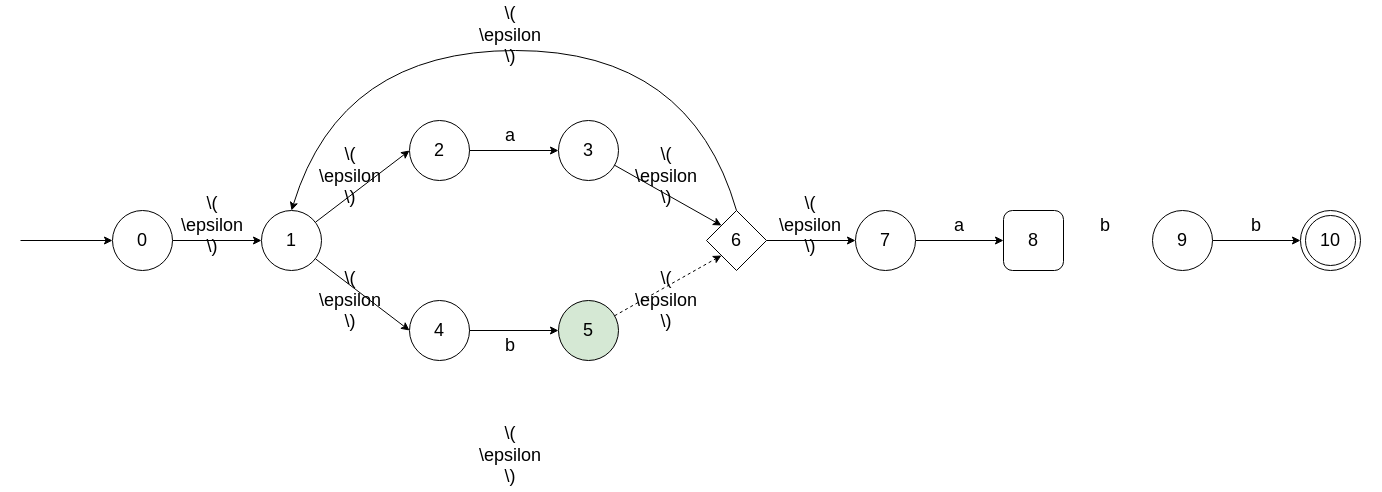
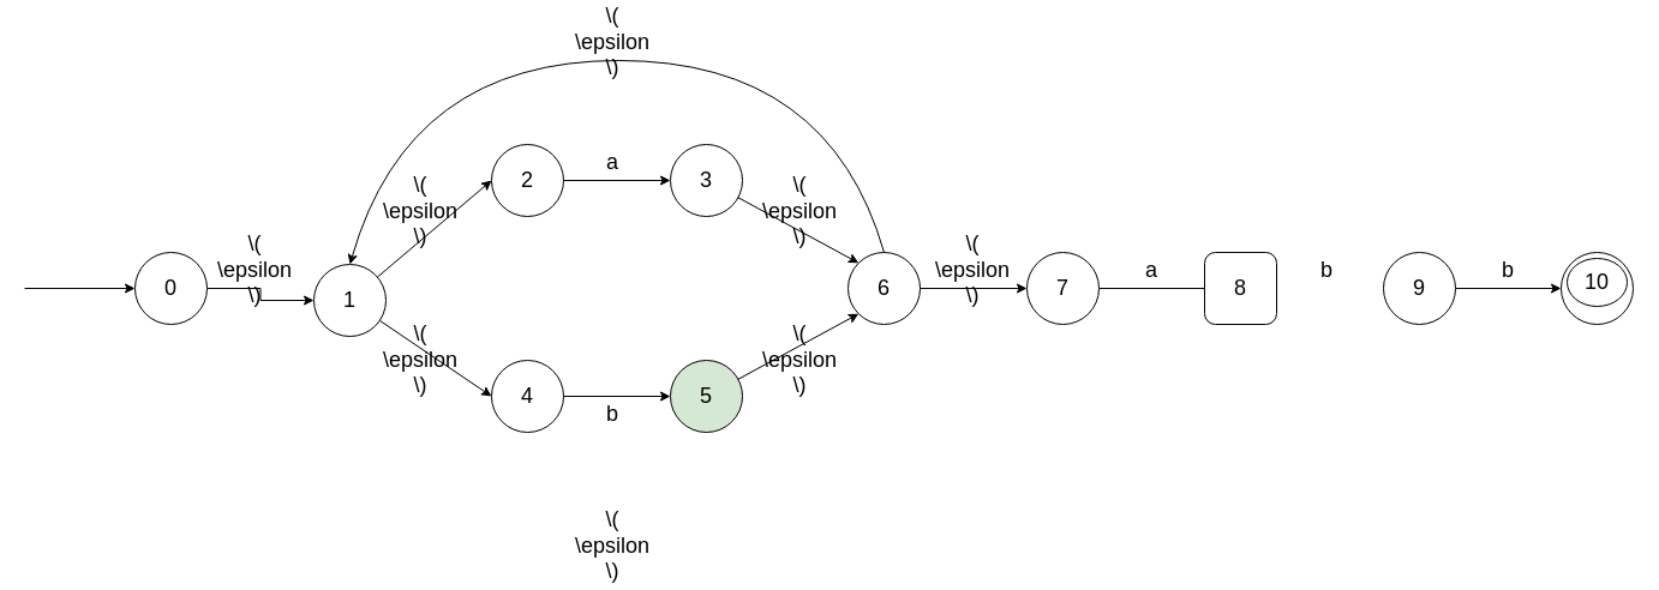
- <mxCell id="6" value="&lt;span style=&quot;font-size: 18px&quot;&gt;1&lt;/span&gt;" style="ellipse;whiteSpace=wrap;html=1;aspect=fixed;" parent="1" vertex="1"><mxGeometry x="261" y="210" width="60" height="60" as="geometry" /></mxCell>
+ <mxCell id="6" value="&lt;span style=&quot;font-size: 18px&quot;&gt;1&lt;/span&gt;" style="ellipse;whiteSpace=wrap;html=1;aspect=fixed;" parent="1" vertex="1"><mxGeometry x="261" y="220" width="60" height="60" as="geometry" /></mxCell>
- <mxCell id="11" value="&lt;span style=&quot;font-size: 18px&quot;&gt;6&lt;/span&gt;" style="rhombus;whiteSpace=wrap;html=1;aspect=fixed;" parent="1" vertex="1"><mxGeometry x="706" y="210" width="60" height="60" as="geometry" /></mxCell>
+ <mxCell id="11" value="&lt;span style=&quot;font-size: 18px&quot;&gt;6&lt;/span&gt;" style="ellipse;whiteSpace=wrap;html=1;aspect=fixed;" parent="1" vertex="1"><mxGeometry x="706" y="210" width="60" height="60" as="geometry" /></mxCell>
- <mxCell id="12" style="edgeStyle=none;rounded=0;orthogonalLoop=1;jettySize=auto;html=1;entryX=0;entryY=0.5;entryDx=0;entryDy=0;" parent="1" source="13" target="14" edge="1"><mxGeometry relative="1" as="geometry" /></mxCell>
+ <mxCell id="12" style="edgeStyle=none;rounded=0;orthogonalLoop=1;jettySize=auto;html=1;entryX=0;entryY=0.5;entryDx=0;entryDy=0;endArrow=none;" parent="1" source="13" target="14" edge="1"><mxGeometry relative="1" as="geometry" /></mxCell>
- <mxCell id="9" value="&lt;span style=&quot;font-size: 18px&quot;&gt;10&lt;/span&gt;" style="ellipse;whiteSpace=wrap;html=1;aspect=fixed;" parent="7" vertex="1"><mxGeometry x="5" y="5" width="50" height="50" as="geometry" /></mxCell>
+ <mxCell id="9" value="&lt;span style=&quot;font-size: 18px&quot;&gt;10&lt;/span&gt;" style="ellipse;whiteSpace=wrap;html=1;aspect=fixed;" parent="7" vertex="1"><mxGeometry x="5" y="5" width="50" height="40" as="geometry" /></mxCell>
- <mxCell id="25" style="edgeStyle=none;rounded=0;orthogonalLoop=1;jettySize=auto;html=1;entryX=0;entryY=1;entryDx=0;entryDy=0;dashed=1;" parent="1" source="22" target="11" edge="1"><mxGeometry relative="1" as="geometry" /></mxCell>
+ <mxCell id="25" style="edgeStyle=none;rounded=0;orthogonalLoop=1;jettySize=auto;html=1;entryX=0;entryY=1;entryDx=0;entryDy=0;" parent="1" source="22" target="11" edge="1"><mxGeometry relative="1" as="geometry" /></mxCell>
